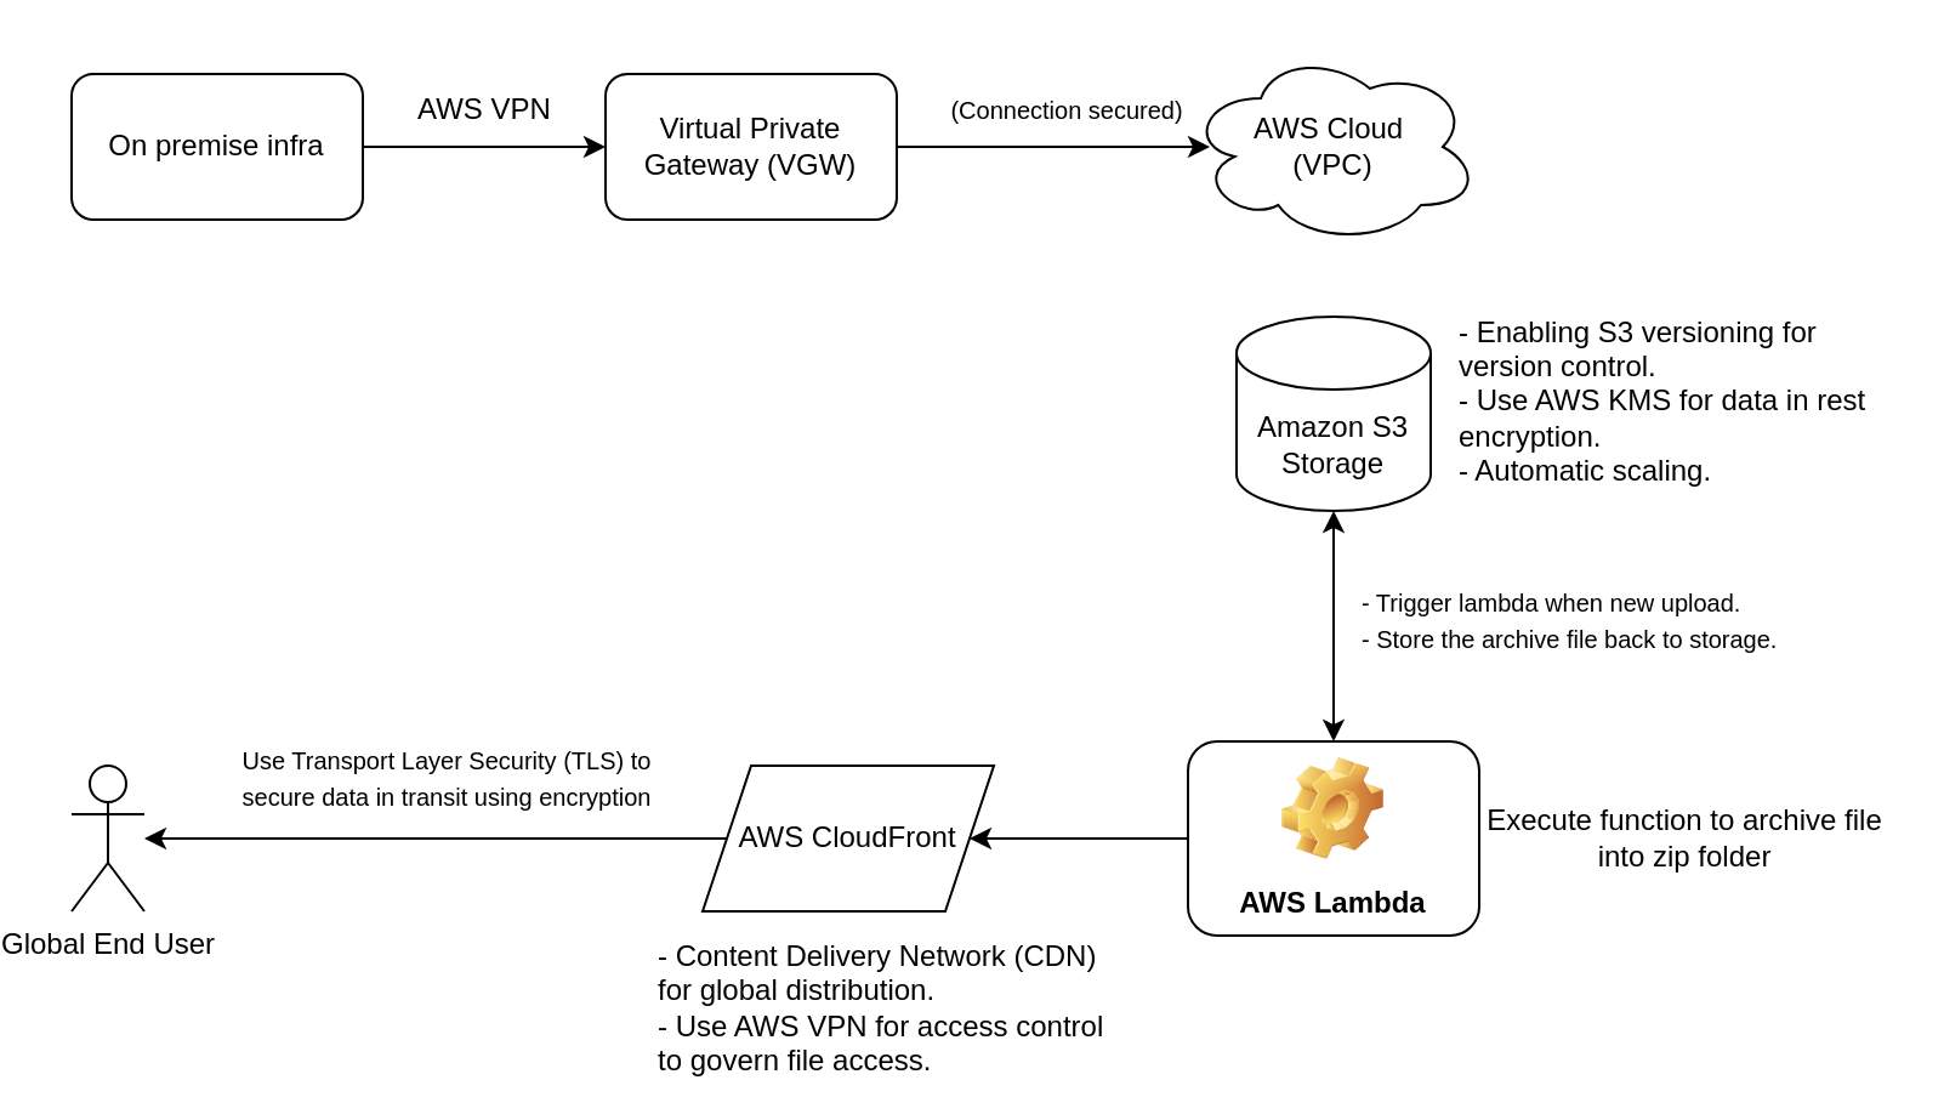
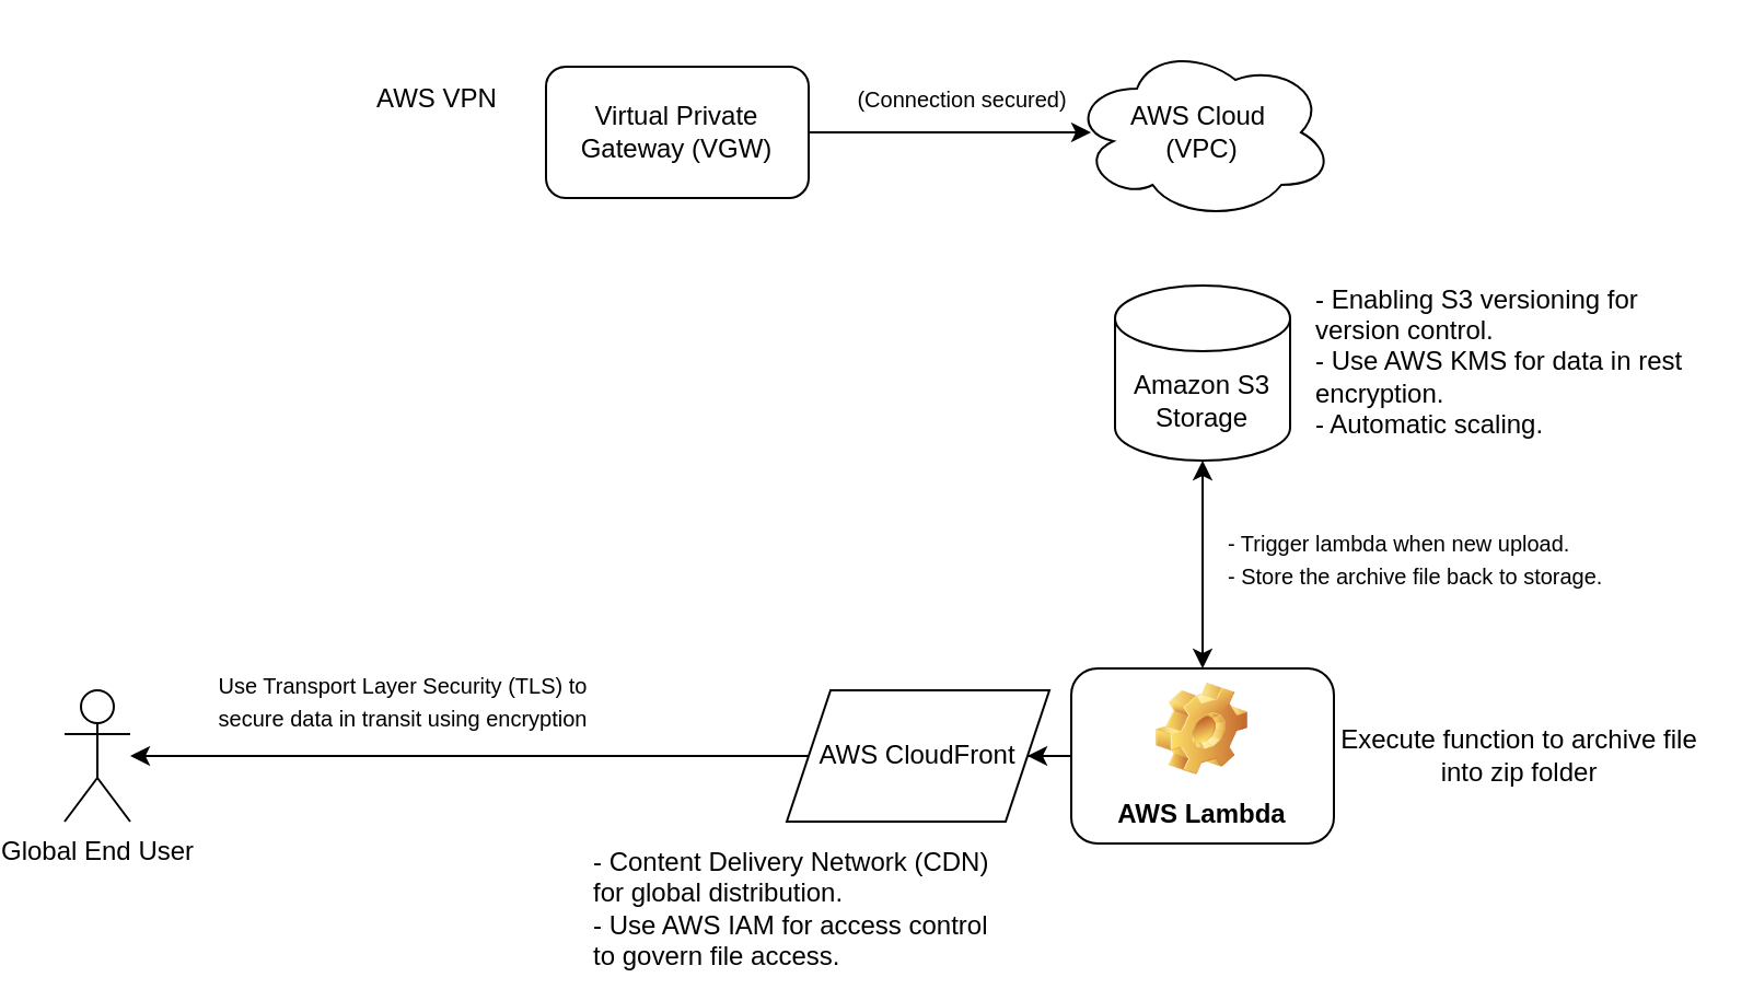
- <mxCell id="3" value="On premise infra" style="rounded=1;whiteSpace=wrap;html=1;" parent="1" vertex="1"><mxGeometry x="20" y="30" width="120" height="60" as="geometry" /></mxCell>
- <mxCell id="2" style="edgeStyle=orthogonalEdgeStyle;rounded=0;orthogonalLoop=1;jettySize=auto;html=1;entryX=0;entryY=0.5;entryDx=0;entryDy=0;" parent="1" source="3" target="4" edge="1"><mxGeometry relative="1" as="geometry" /></mxCell>
- <mxCell id="16" value="AWS CloudFront" style="shape=parallelogram;perimeter=parallelogramPerimeter;whiteSpace=wrap;html=1;fixedSize=1;" parent="1" vertex="1"><mxGeometry x="280" y="315" width="120" height="60" as="geometry" /></mxCell>
+ <mxCell id="16" value="AWS CloudFront" style="shape=parallelogram;perimeter=parallelogramPerimeter;whiteSpace=wrap;html=1;fixedSize=1;" parent="1" vertex="1"><mxGeometry x="350" y="315" width="120" height="60" as="geometry" /></mxCell>
- <mxCell id="18" value="&lt;blockquote style=&quot;margin: 0px 0px 0px 40px; border: medium; padding: 0px;&quot;&gt;- Content Delivery Network (CDN) for global distribution.&lt;div&gt;- Use AWS VPN for access control to govern file access.&lt;/div&gt;&lt;/blockquote&gt;" style="text;html=1;align=left;verticalAlign=middle;whiteSpace=wrap;rounded=0;" parent="1" vertex="1"><mxGeometry x="220" y="400" width="230" height="30" as="geometry" /></mxCell>
+ <mxCell id="18" value="&lt;blockquote style=&quot;margin: 0px 0px 0px 40px; border: medium; padding: 0px;&quot;&gt;- Content Delivery Network (CDN) for global distribution.&lt;div&gt;- Use AWS IAM for access control to govern file access.&lt;/div&gt;&lt;/blockquote&gt;" style="text;html=1;align=left;verticalAlign=middle;whiteSpace=wrap;rounded=0;" parent="1" vertex="1"><mxGeometry x="220" y="400" width="230" height="30" as="geometry" /></mxCell>
